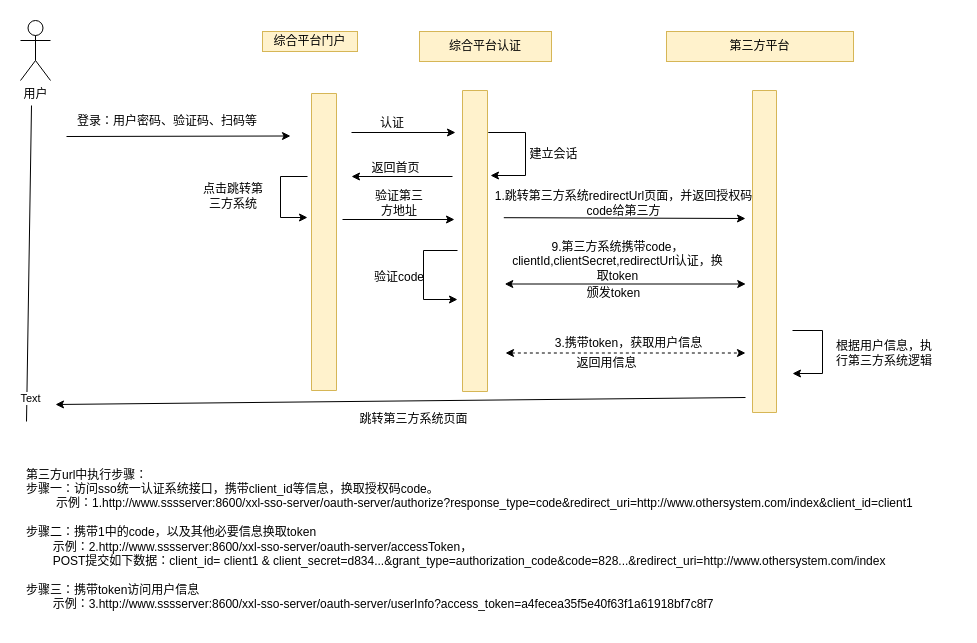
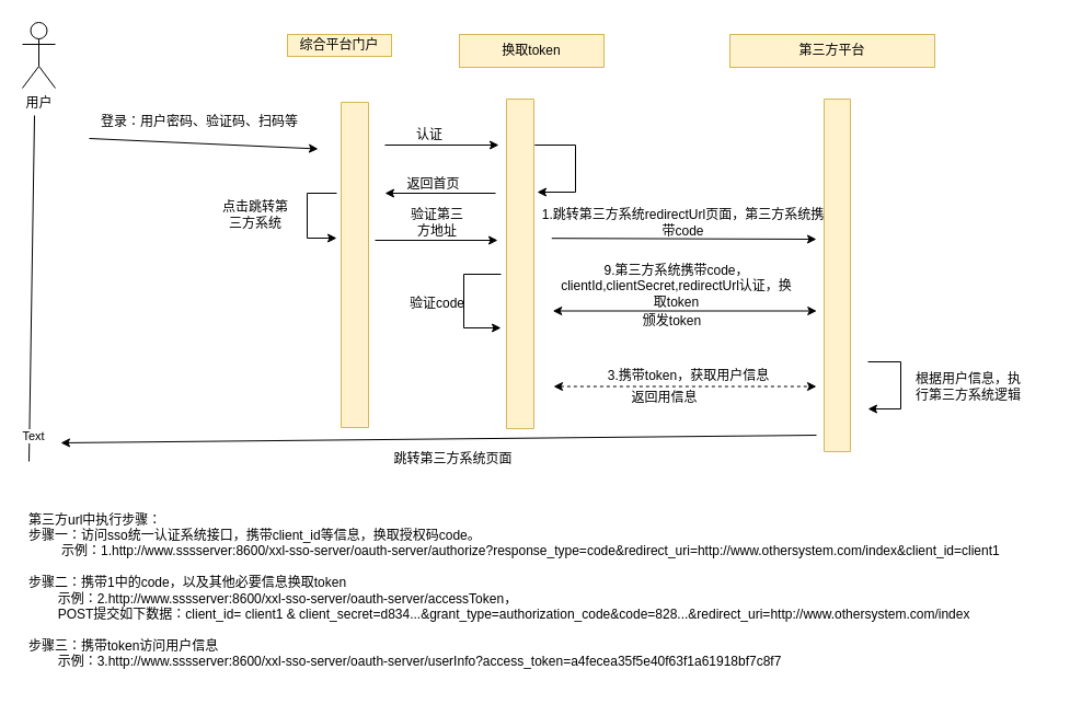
- <mxCell id="11" value="综合平台认证" style="text;strokeColor=#d6b656;align=center;fillColor=#fff2cc;html=1;verticalAlign=middle;whiteSpace=wrap;rounded=0;" parent="1" vertex="1"><mxGeometry x="419" y="31" width="132" height="30" as="geometry" /></mxCell>
+ <mxCell id="11" value="换取token" style="text;strokeColor=#d6b656;align=center;fillColor=#fff2cc;html=1;verticalAlign=middle;whiteSpace=wrap;rounded=0;" parent="1" vertex="1"><mxGeometry x="419" y="31" width="132" height="30" as="geometry" /></mxCell>
- <mxCell id="7" value="登录：用户密码、验证码、扫码等" style="text;strokeColor=none;align=center;fillColor=none;html=1;verticalAlign=middle;whiteSpace=wrap;rounded=0;" parent="1" vertex="1"><mxGeometry x="66" y="106" width="202" height="30" as="geometry" /></mxCell>
+ <mxCell id="7" value="登录：用户密码、验证码、扫码等" style="text;strokeColor=none;align=center;fillColor=none;html=1;verticalAlign=middle;whiteSpace=wrap;rounded=0;" parent="1" vertex="1"><mxGeometry x="81" y="96" width="202" height="30" as="geometry" /></mxCell>
- <mxCell id="15" value="建立会话" style="text;strokeColor=none;align=center;fillColor=none;html=1;verticalAlign=middle;whiteSpace=wrap;rounded=0;" parent="1" vertex="1"><mxGeometry x="522" y="140" width="63" height="28" as="geometry" /></mxCell>
- <mxCell id="22" value="1.跳转第三方系统redirectUrl页面，并返回授权码code给第三方" style="text;strokeColor=none;align=center;fillColor=none;html=1;verticalAlign=middle;whiteSpace=wrap;rounded=0;" parent="1" vertex="1"><mxGeometry x="492" y="188" width="263" height="30" as="geometry" /></mxCell>
+ <mxCell id="22" value="1.跳转第三方系统redirectUrl页面，第三方系统携带code" style="text;strokeColor=none;align=center;fillColor=none;html=1;verticalAlign=middle;whiteSpace=wrap;rounded=0;" parent="1" vertex="1"><mxGeometry x="492" y="188" width="263" height="30" as="geometry" /></mxCell>
